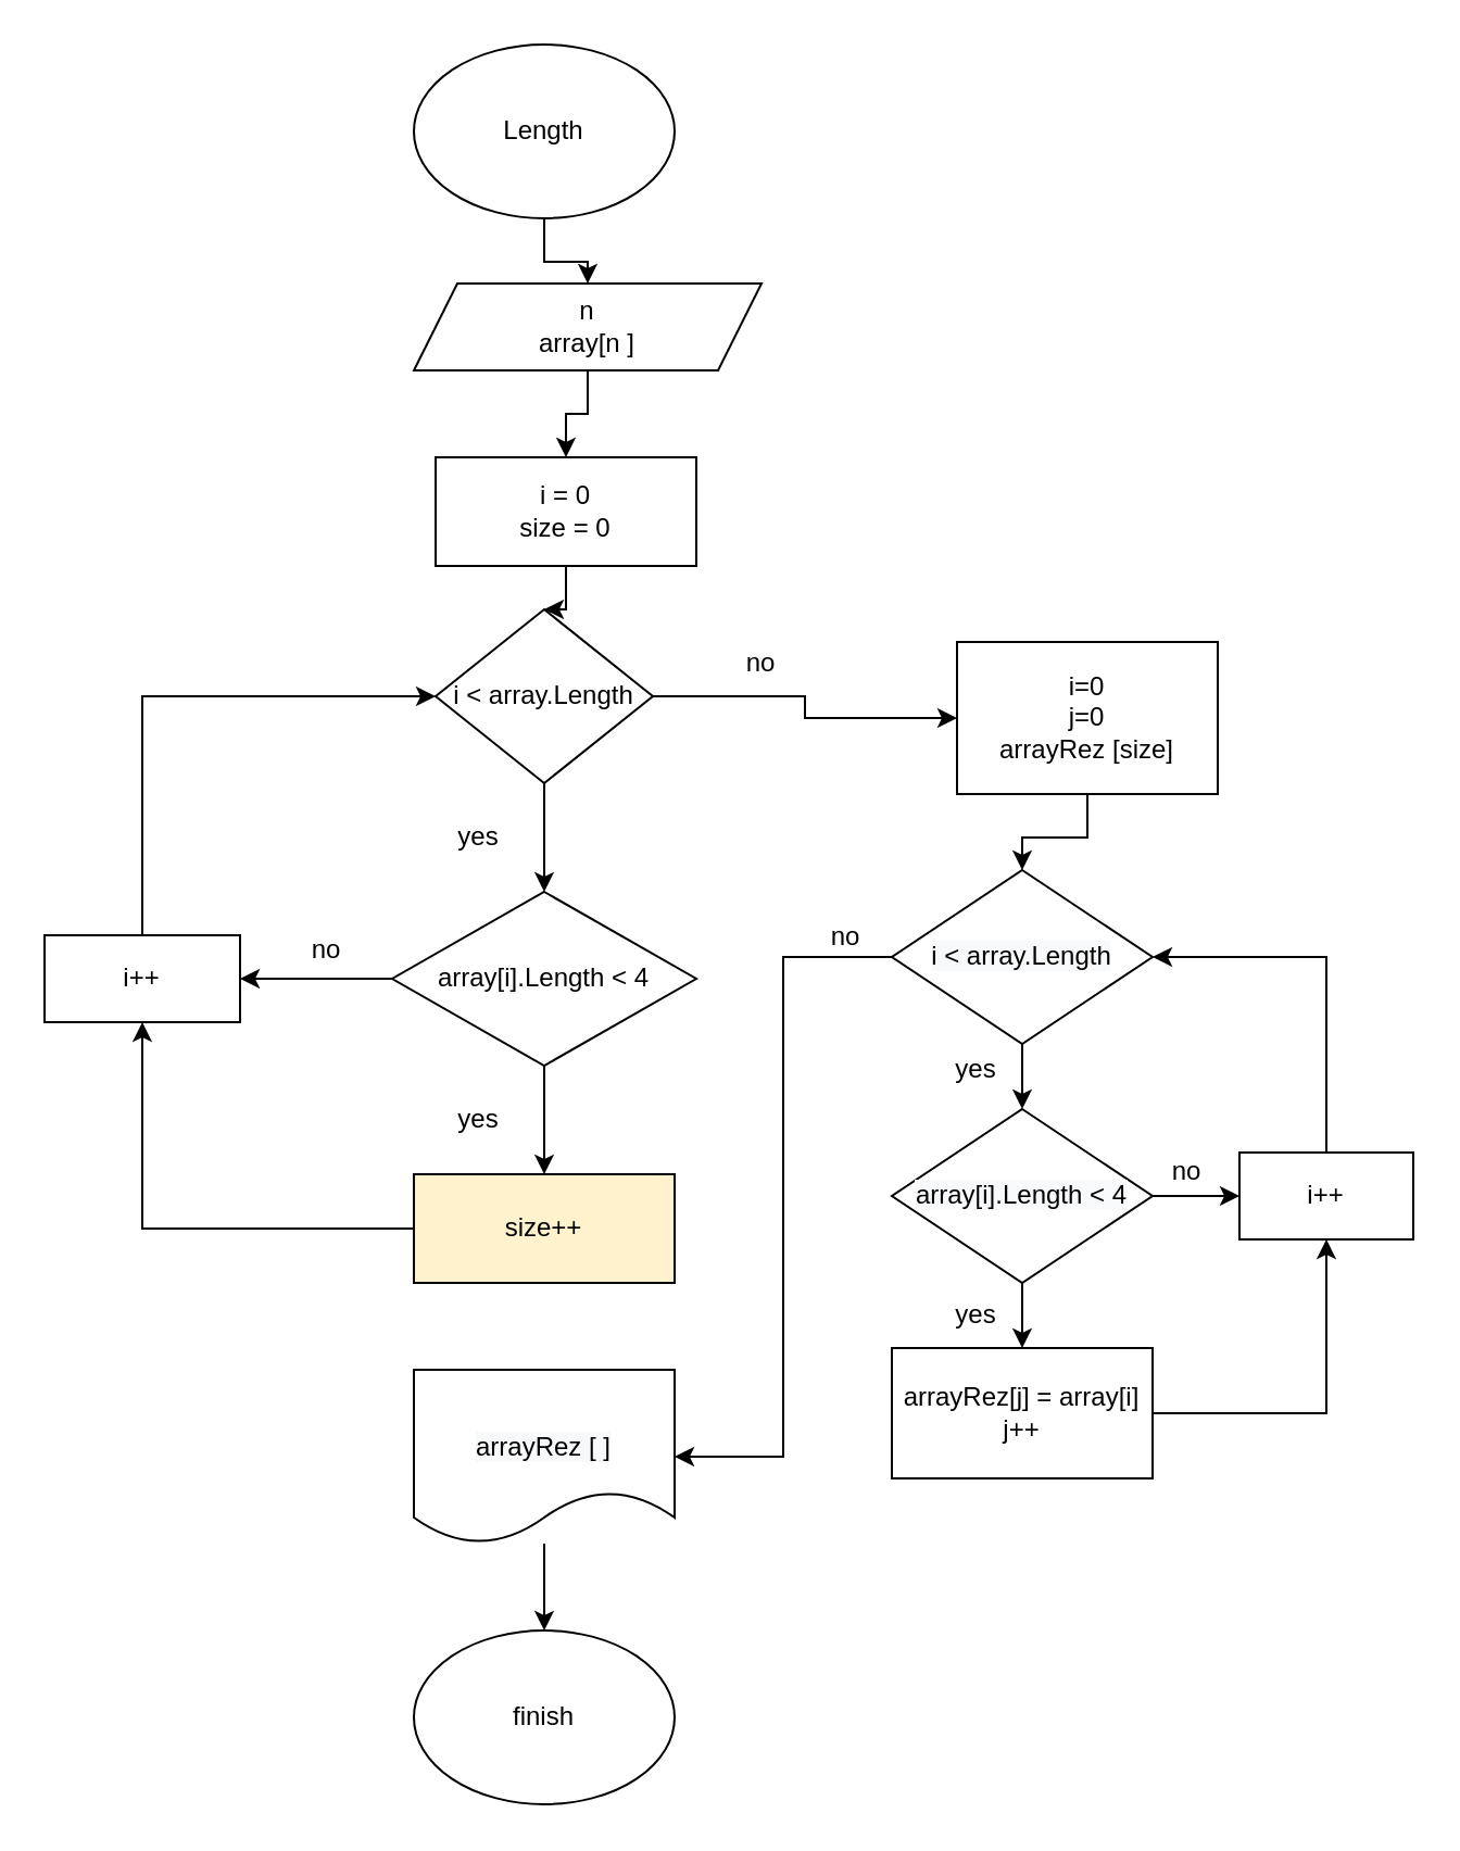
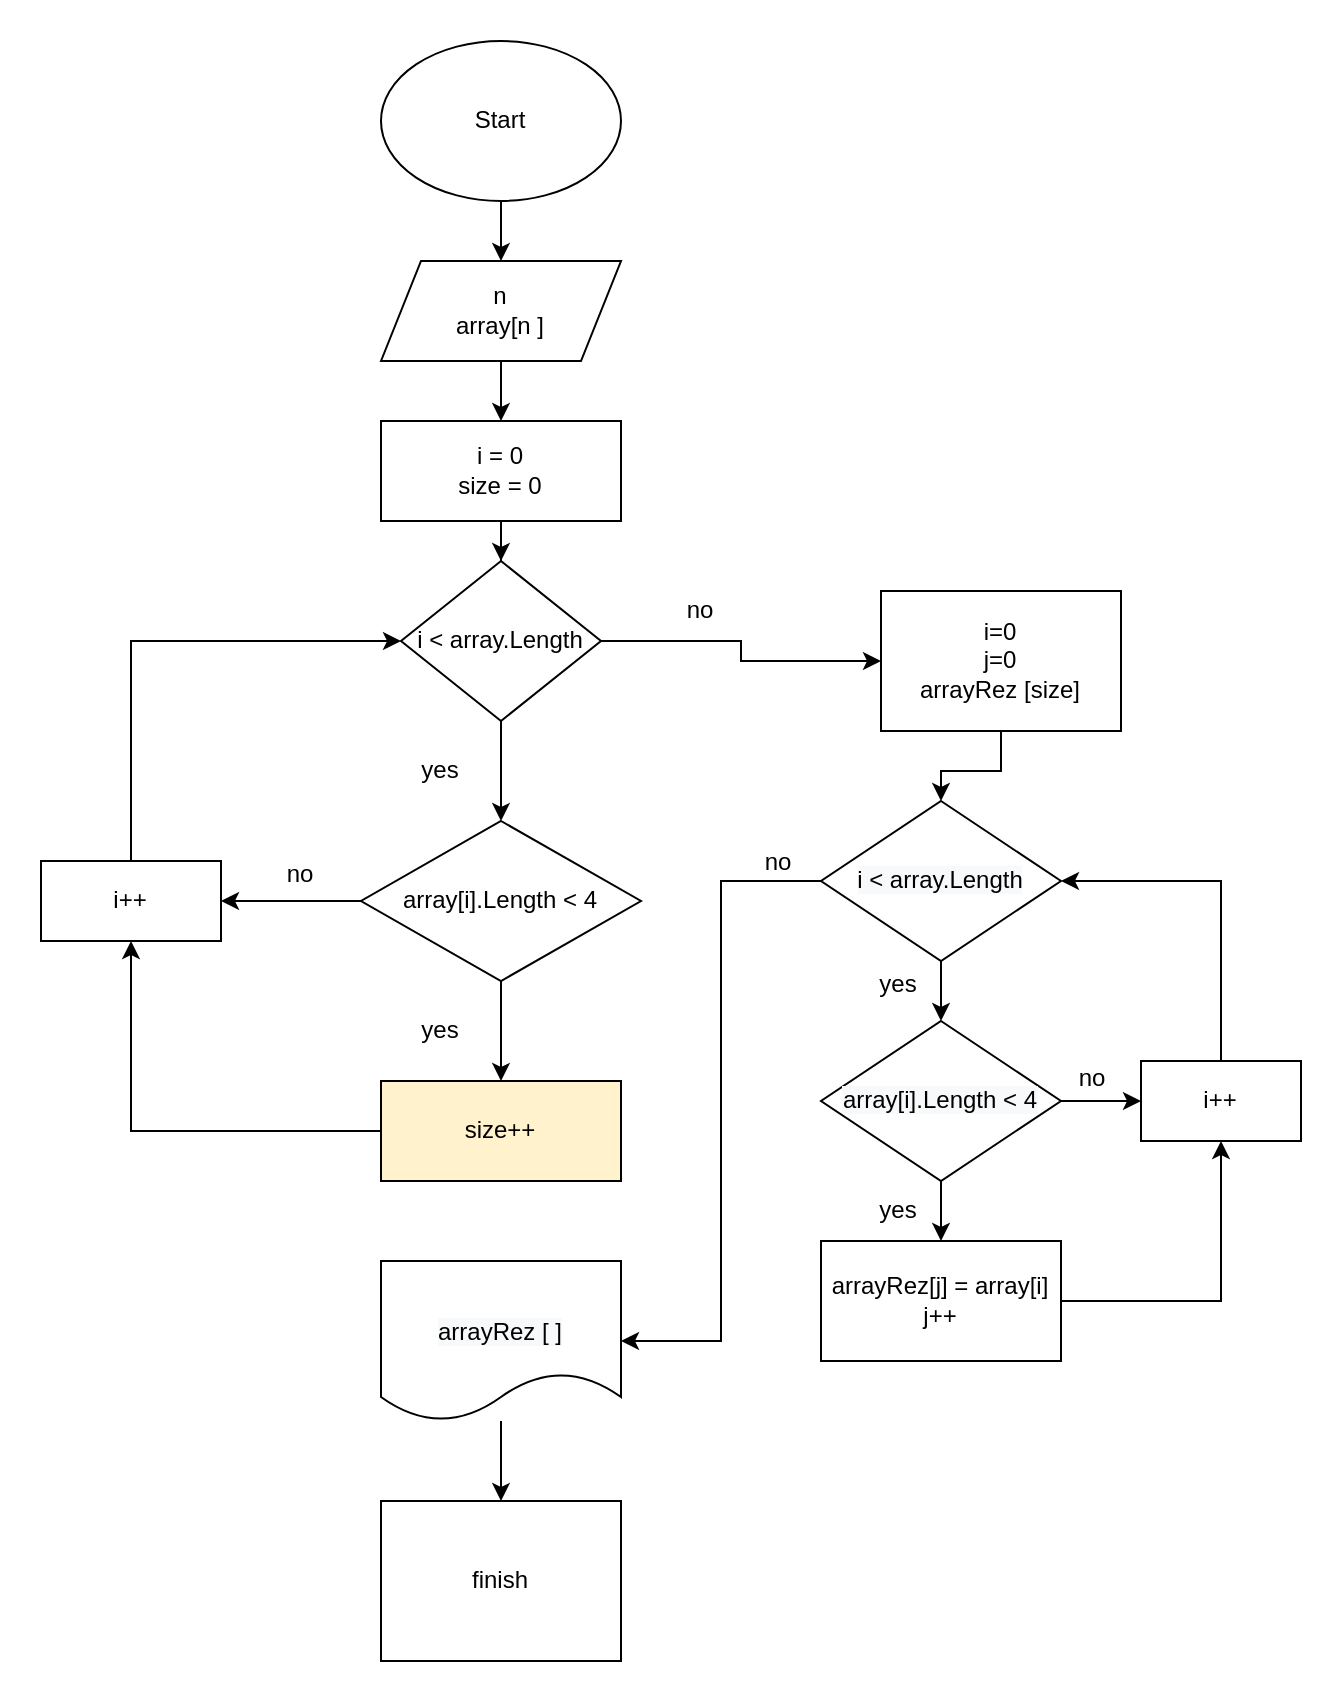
- <mxCell id="3" value="Length" style="ellipse;whiteSpace=wrap;html=1;" vertex="1" parent="1"><mxGeometry x="190" y="20" width="120" height="80" as="geometry" /></mxCell>
+ <mxCell id="3" value="Start" style="ellipse;whiteSpace=wrap;html=1;" vertex="1" parent="1"><mxGeometry x="190" y="20" width="120" height="80" as="geometry" /></mxCell>
- <mxCell id="5" value="n&lt;br&gt;array[n ]" style="shape=parallelogram;perimeter=parallelogramPerimeter;whiteSpace=wrap;html=1;fixedSize=1;" vertex="1" parent="1"><mxGeometry x="190" y="130" width="160" height="40" as="geometry" /></mxCell>
+ <mxCell id="5" value="n&lt;br&gt;array[n ]" style="shape=parallelogram;perimeter=parallelogramPerimeter;whiteSpace=wrap;html=1;fixedSize=1;" vertex="1" parent="1"><mxGeometry x="190" y="130" width="120" height="50" as="geometry" /></mxCell>
- <mxCell id="7" value="i = 0&lt;br&gt;size = 0" style="rounded=0;whiteSpace=wrap;html=1;" vertex="1" parent="1"><mxGeometry x="200" y="210" width="120" height="50" as="geometry" /></mxCell>
+ <mxCell id="7" value="i = 0&lt;br&gt;size = 0" style="rounded=0;whiteSpace=wrap;html=1;" vertex="1" parent="1"><mxGeometry x="190" y="210" width="120" height="50" as="geometry" /></mxCell>
- <mxCell id="40" value="finish" style="ellipse;whiteSpace=wrap;html=1;" vertex="1" parent="1"><mxGeometry x="190" y="750" width="120" height="80" as="geometry" /></mxCell>
+ <mxCell id="40" value="finish" style="whiteSpace=wrap;html=1;rounded=0;" vertex="1" parent="1"><mxGeometry x="190" y="750" width="120" height="80" as="geometry" /></mxCell>
